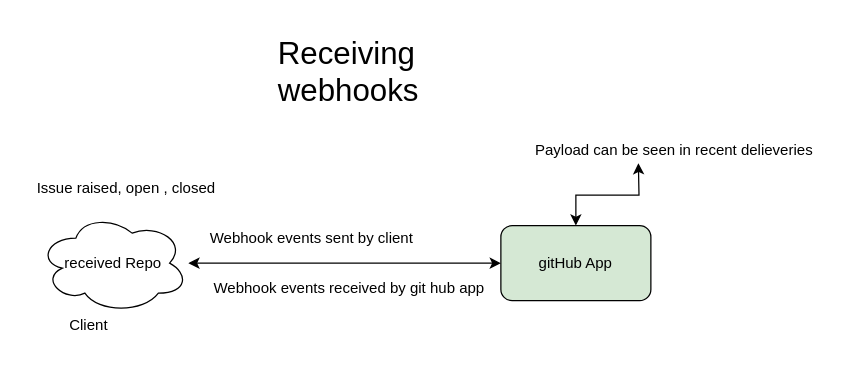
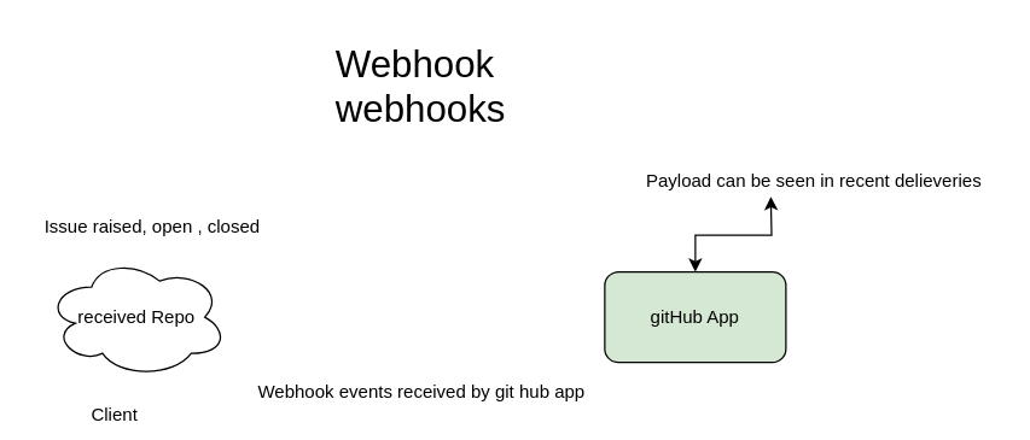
- <mxCell id="11" value="&lt;font style=&quot;font-size: 25px&quot;&gt;Receiving webhooks&lt;/font&gt;" style="text;whiteSpace=wrap;html=1;" vertex="1" parent="1"><mxGeometry x="220" width="190" height="50" as="geometry" y="20" /></mxCell>
+ <mxCell id="11" value="&lt;font style=&quot;font-size: 25px&quot;&gt;Webhook webhooks&lt;/font&gt;" style="text;whiteSpace=wrap;html=1;" vertex="1" parent="1"><mxGeometry x="220" width="190" height="50" as="geometry" y="20" /></mxCell>
- <mxCell id="7" value="Webhook events sent by client&amp;nbsp;" style="text;html=1;align=center;verticalAlign=middle;resizable=0;points=[];autosize=1;strokeColor=none;fillColor=none;" parent="1" vertex="1"><mxGeometry x="160" y="180" width="180" height="20" as="geometry" /></mxCell>
- <mxCell id="4" style="edgeStyle=orthogonalEdgeStyle;rounded=0;orthogonalLoop=1;jettySize=auto;html=1;entryX=0;entryY=0.5;entryDx=0;entryDy=0;startArrow=classic;startFill=1;" parent="1" source="5" target="3" edge="1"><mxGeometry relative="1" as="geometry" /></mxCell>
- <mxCell id="8" value="Webhook events received by git hub app&amp;nbsp;" style="text;html=1;align=center;verticalAlign=middle;resizable=0;points=[];autosize=1;strokeColor=none;fillColor=none;" parent="1" vertex="1"><mxGeometry x="160" y="220" width="240" height="20" as="geometry" /></mxCell>
+ <mxCell id="8" value="Webhook events received by git hub app&amp;nbsp;" style="text;html=1;align=center;verticalAlign=middle;resizable=0;points=[];autosize=1;strokeColor=none;fillColor=none;" parent="1" vertex="1"><mxGeometry x="160" y="250" width="240" height="20" as="geometry" /></mxCell>
- <mxCell id="9" value="Client" style="text;html=1;align=center;verticalAlign=middle;resizable=0;points=[];autosize=1;strokeColor=none;fillColor=none;" parent="1" vertex="1"><mxGeometry x="45" y="250" width="50" height="20" as="geometry" /></mxCell>
+ <mxCell id="9" value="Client" style="text;html=1;align=center;verticalAlign=middle;resizable=0;points=[];autosize=1;strokeColor=none;fillColor=none;" parent="1" vertex="1"><mxGeometry x="50" y="265" width="50" height="20" as="geometry" /></mxCell>
